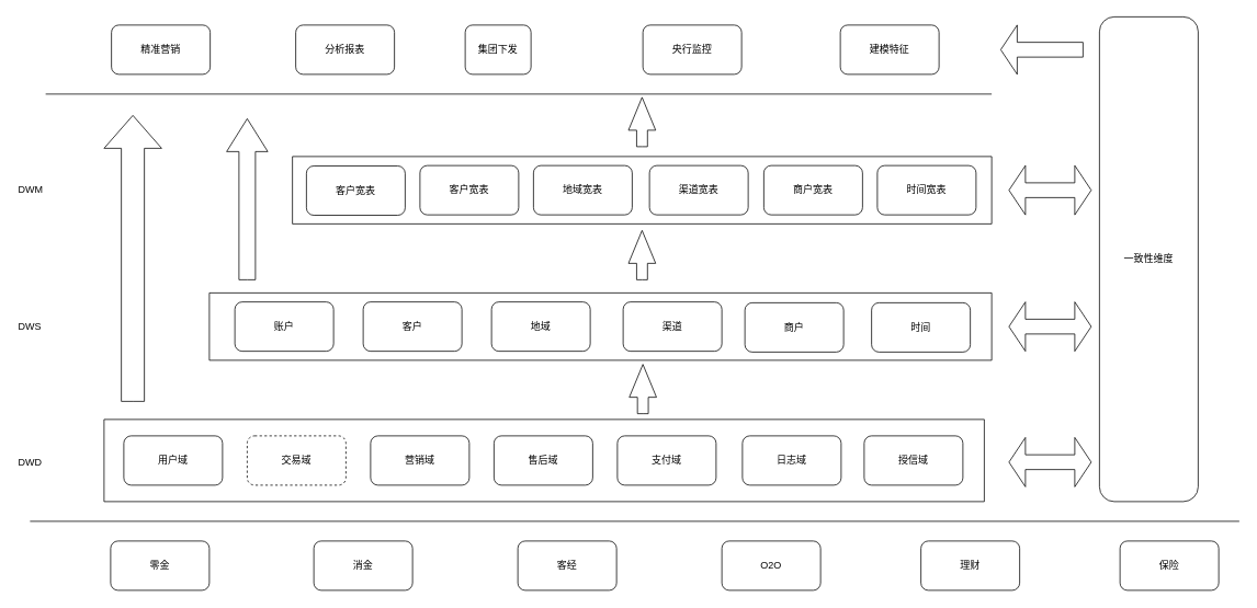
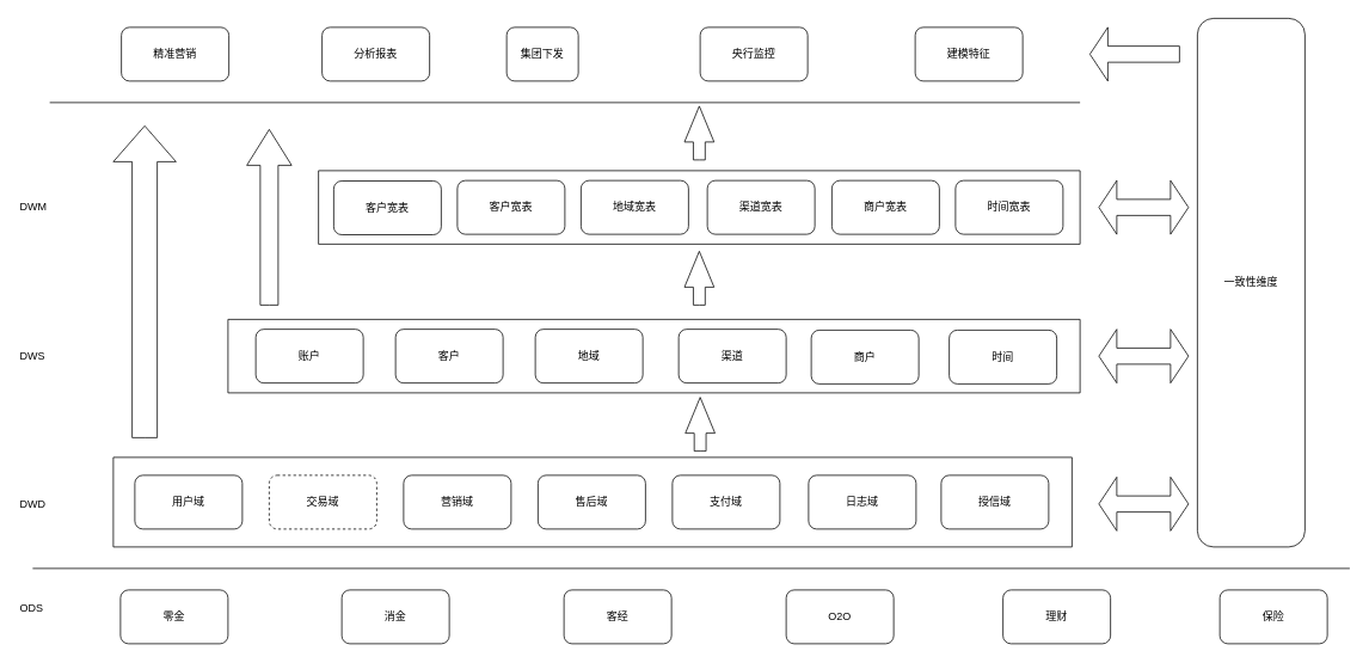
+ <mxCell id="29" value="ODS" style="text;html=1;resizable=0;points=[];autosize=1;align=left;verticalAlign=top;spacingTop=-4;" vertex="1" parent="1"><mxGeometry x="20" y="668" width="40" height="20" as="geometry" /></mxCell>
